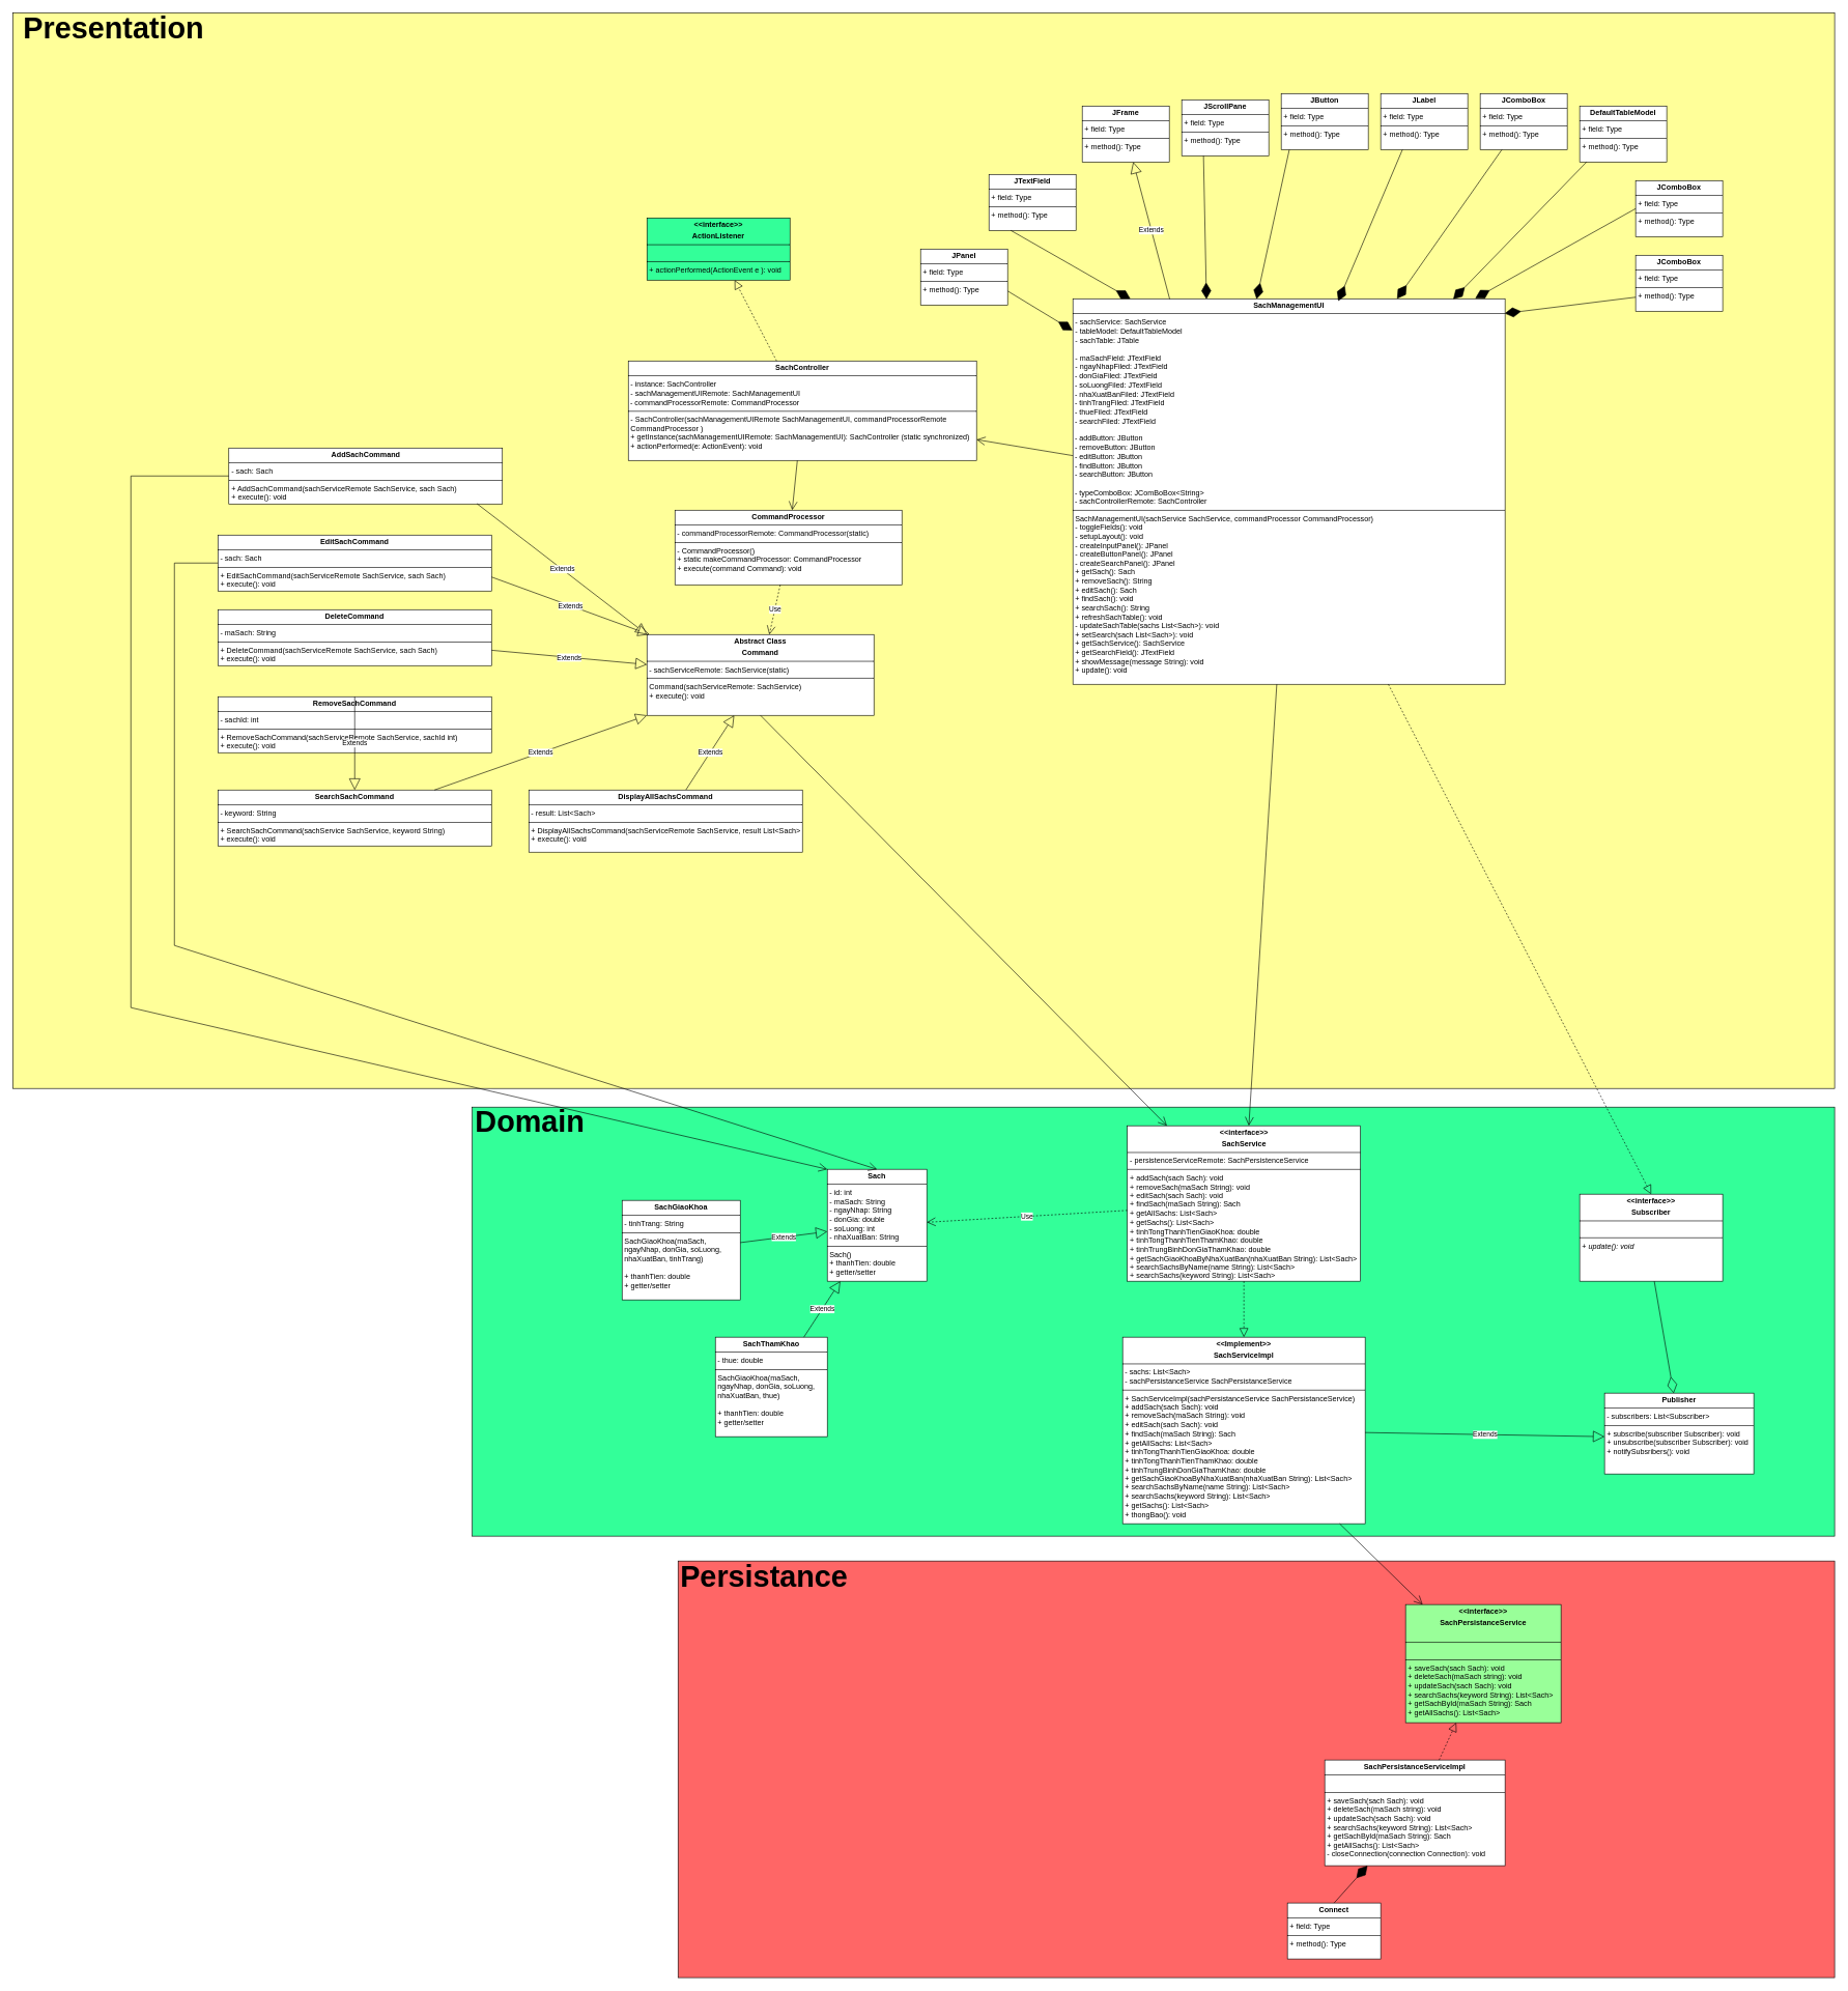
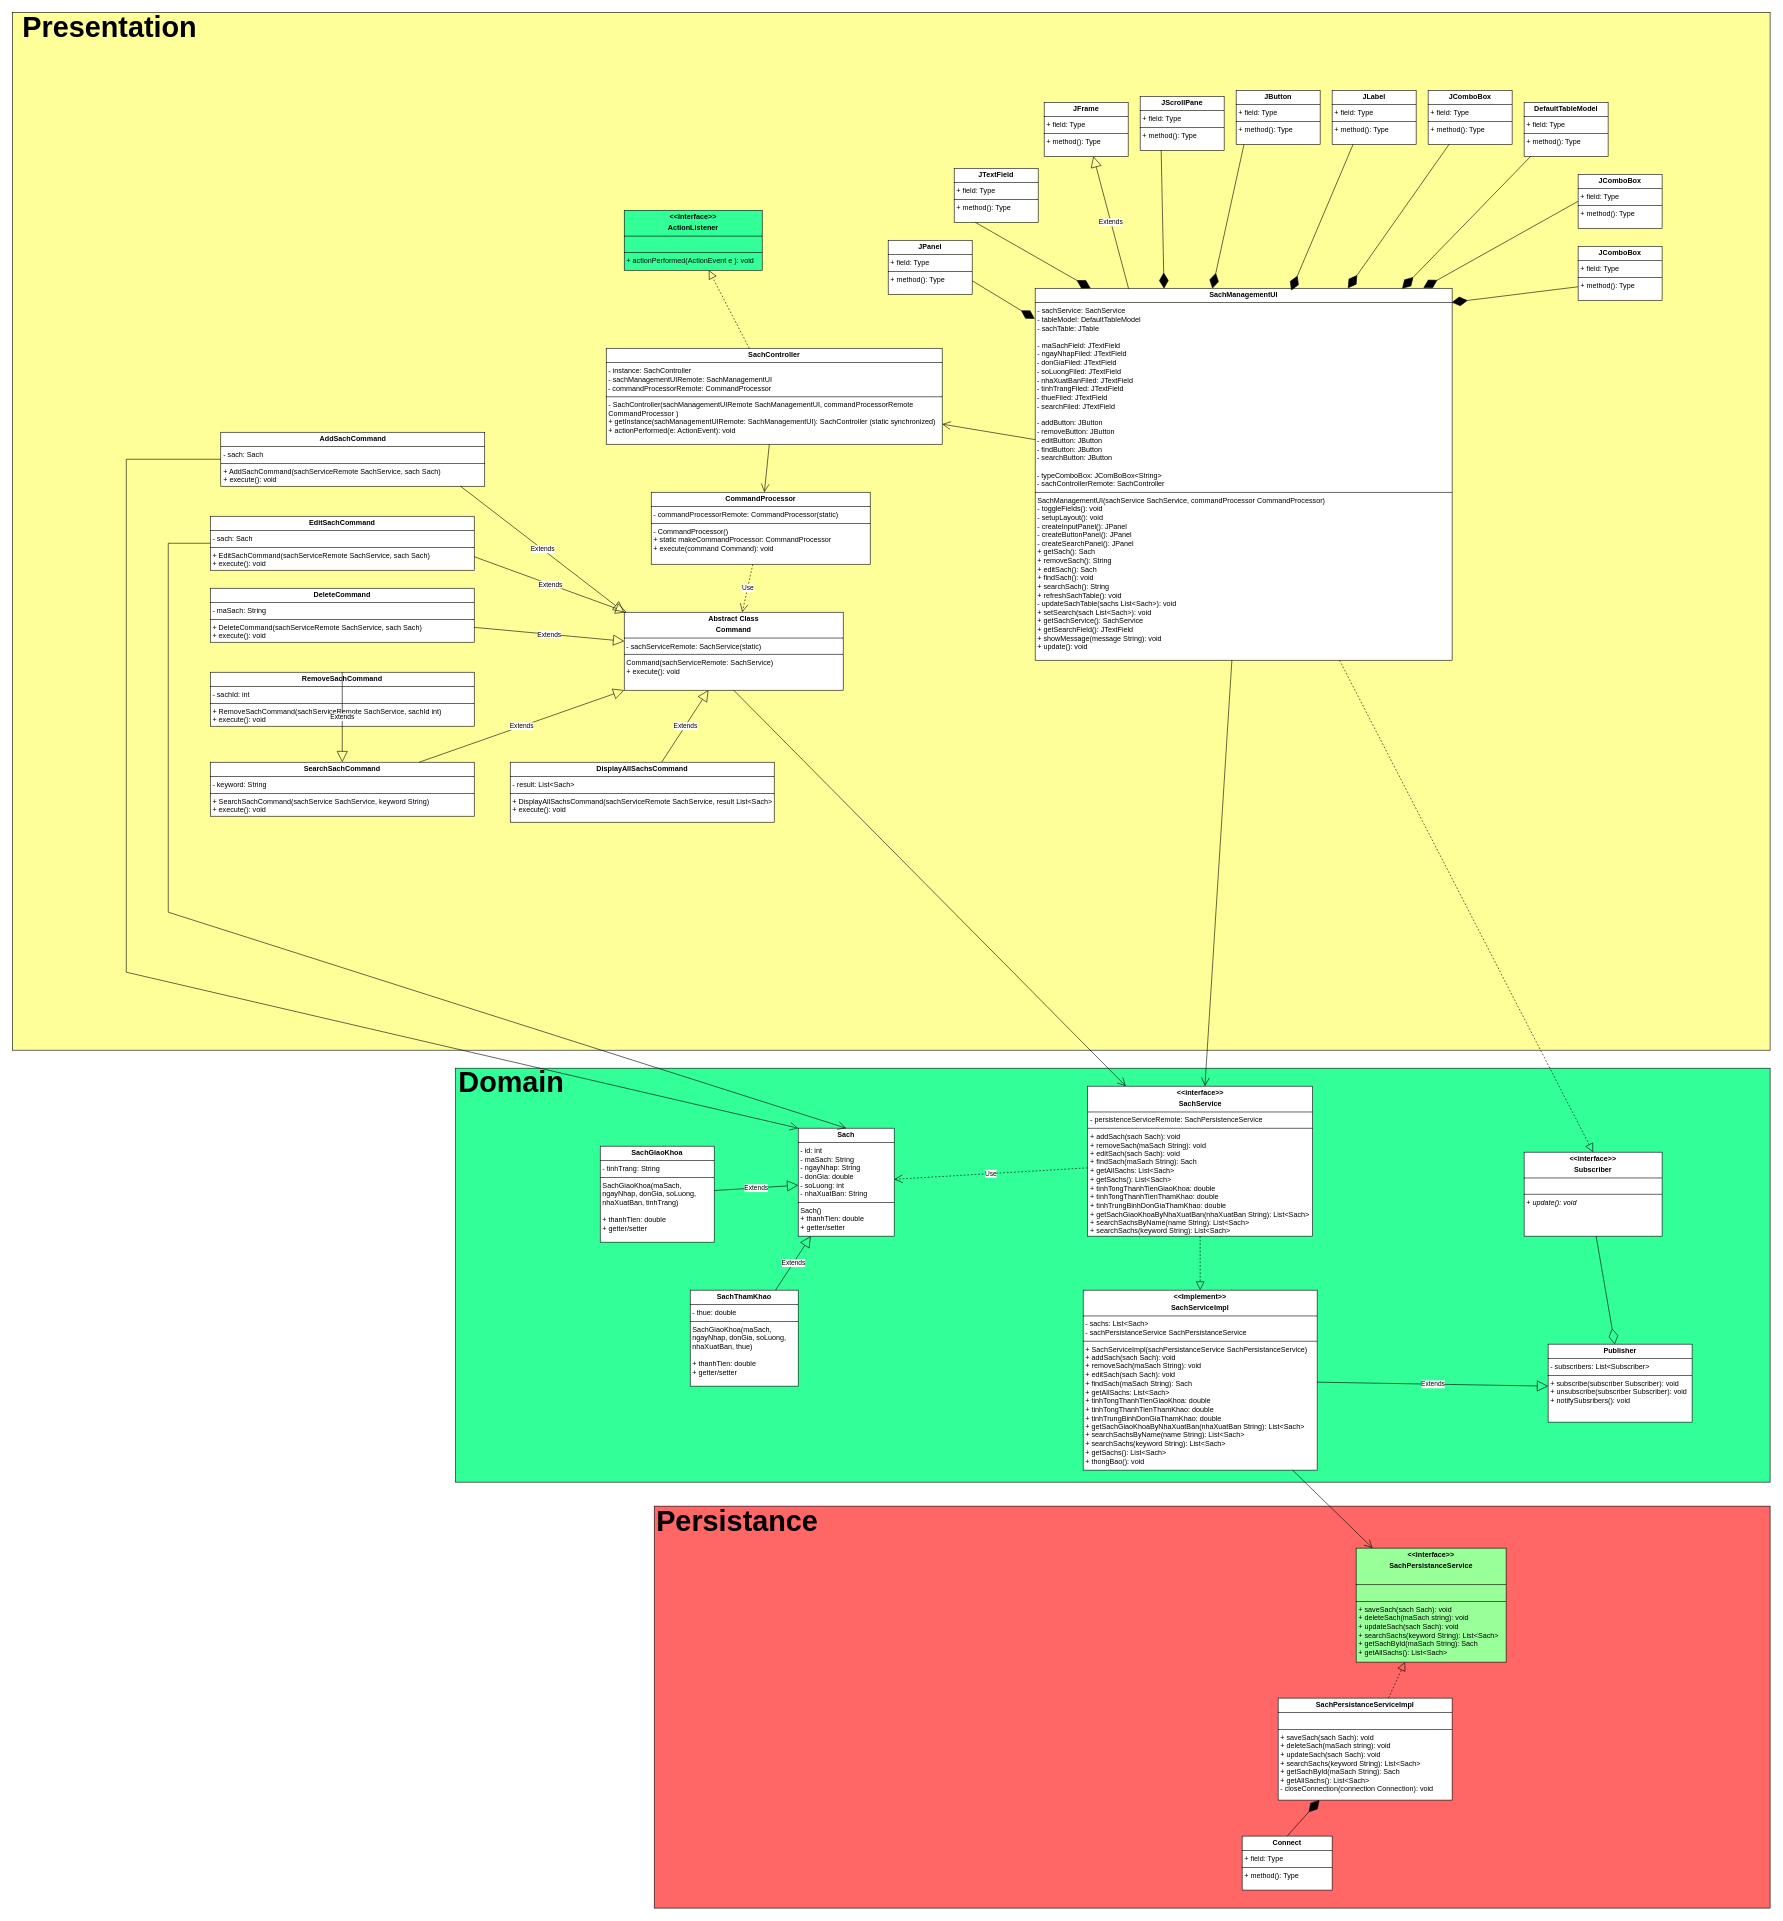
- <mxCell id="51" value="&lt;p style=&quot;margin:0px;margin-top:4px;text-align:center;&quot;&gt;&lt;b&gt;SachGiaoKhoa&lt;/b&gt;&lt;/p&gt;&lt;hr size=&quot;1&quot; style=&quot;border-style:solid;&quot;&gt;&lt;p style=&quot;margin:0px;margin-left:4px;&quot;&gt;- tinhTrang: String&lt;/p&gt;&lt;hr size=&quot;1&quot; style=&quot;border-style:solid;&quot;&gt;&lt;p style=&quot;margin:0px;margin-left:4px;&quot;&gt;SachGiaoKhoa(maSach, ngayNhap, donGia, soLuong, nhaXuatBan, tinhTrang)&lt;/p&gt;&lt;p style=&quot;margin:0px;margin-left:4px;&quot;&gt;&lt;br&gt;&lt;/p&gt;&lt;p style=&quot;margin:0px;margin-left:4px;&quot;&gt;+ thanhTien: double&lt;/p&gt;&lt;p style=&quot;margin:0px;margin-left:4px;&quot;&gt;+ getter/setter&lt;/p&gt;&lt;p style=&quot;margin:0px;margin-left:4px;&quot;&gt;&lt;br&gt;&lt;/p&gt;" style="verticalAlign=top;align=left;overflow=fill;html=1;whiteSpace=wrap;" parent="1" vertex="1"><mxGeometry x="1000" y="1930" width="190" height="160" as="geometry" /></mxCell>
+ <mxCell id="51" value="&lt;p style=&quot;margin:0px;margin-top:4px;text-align:center;&quot;&gt;&lt;b&gt;SachGiaoKhoa&lt;/b&gt;&lt;/p&gt;&lt;hr size=&quot;1&quot; style=&quot;border-style:solid;&quot;&gt;&lt;p style=&quot;margin:0px;margin-left:4px;&quot;&gt;- tinhTrang: String&lt;/p&gt;&lt;hr size=&quot;1&quot; style=&quot;border-style:solid;&quot;&gt;&lt;p style=&quot;margin:0px;margin-left:4px;&quot;&gt;SachGiaoKhoa(maSach, ngayNhap, donGia, soLuong, nhaXuatBan, tinhTrang)&lt;/p&gt;&lt;p style=&quot;margin:0px;margin-left:4px;&quot;&gt;&lt;br&gt;&lt;/p&gt;&lt;p style=&quot;margin:0px;margin-left:4px;&quot;&gt;+ thanhTien: double&lt;/p&gt;&lt;p style=&quot;margin:0px;margin-left:4px;&quot;&gt;+ getter/setter&lt;/p&gt;&lt;p style=&quot;margin:0px;margin-left:4px;&quot;&gt;&lt;br&gt;&lt;/p&gt;" style="verticalAlign=top;align=left;overflow=fill;html=1;whiteSpace=wrap;" parent="1" vertex="1"><mxGeometry x="1000" y="1910" width="190" height="160" as="geometry" /></mxCell>
